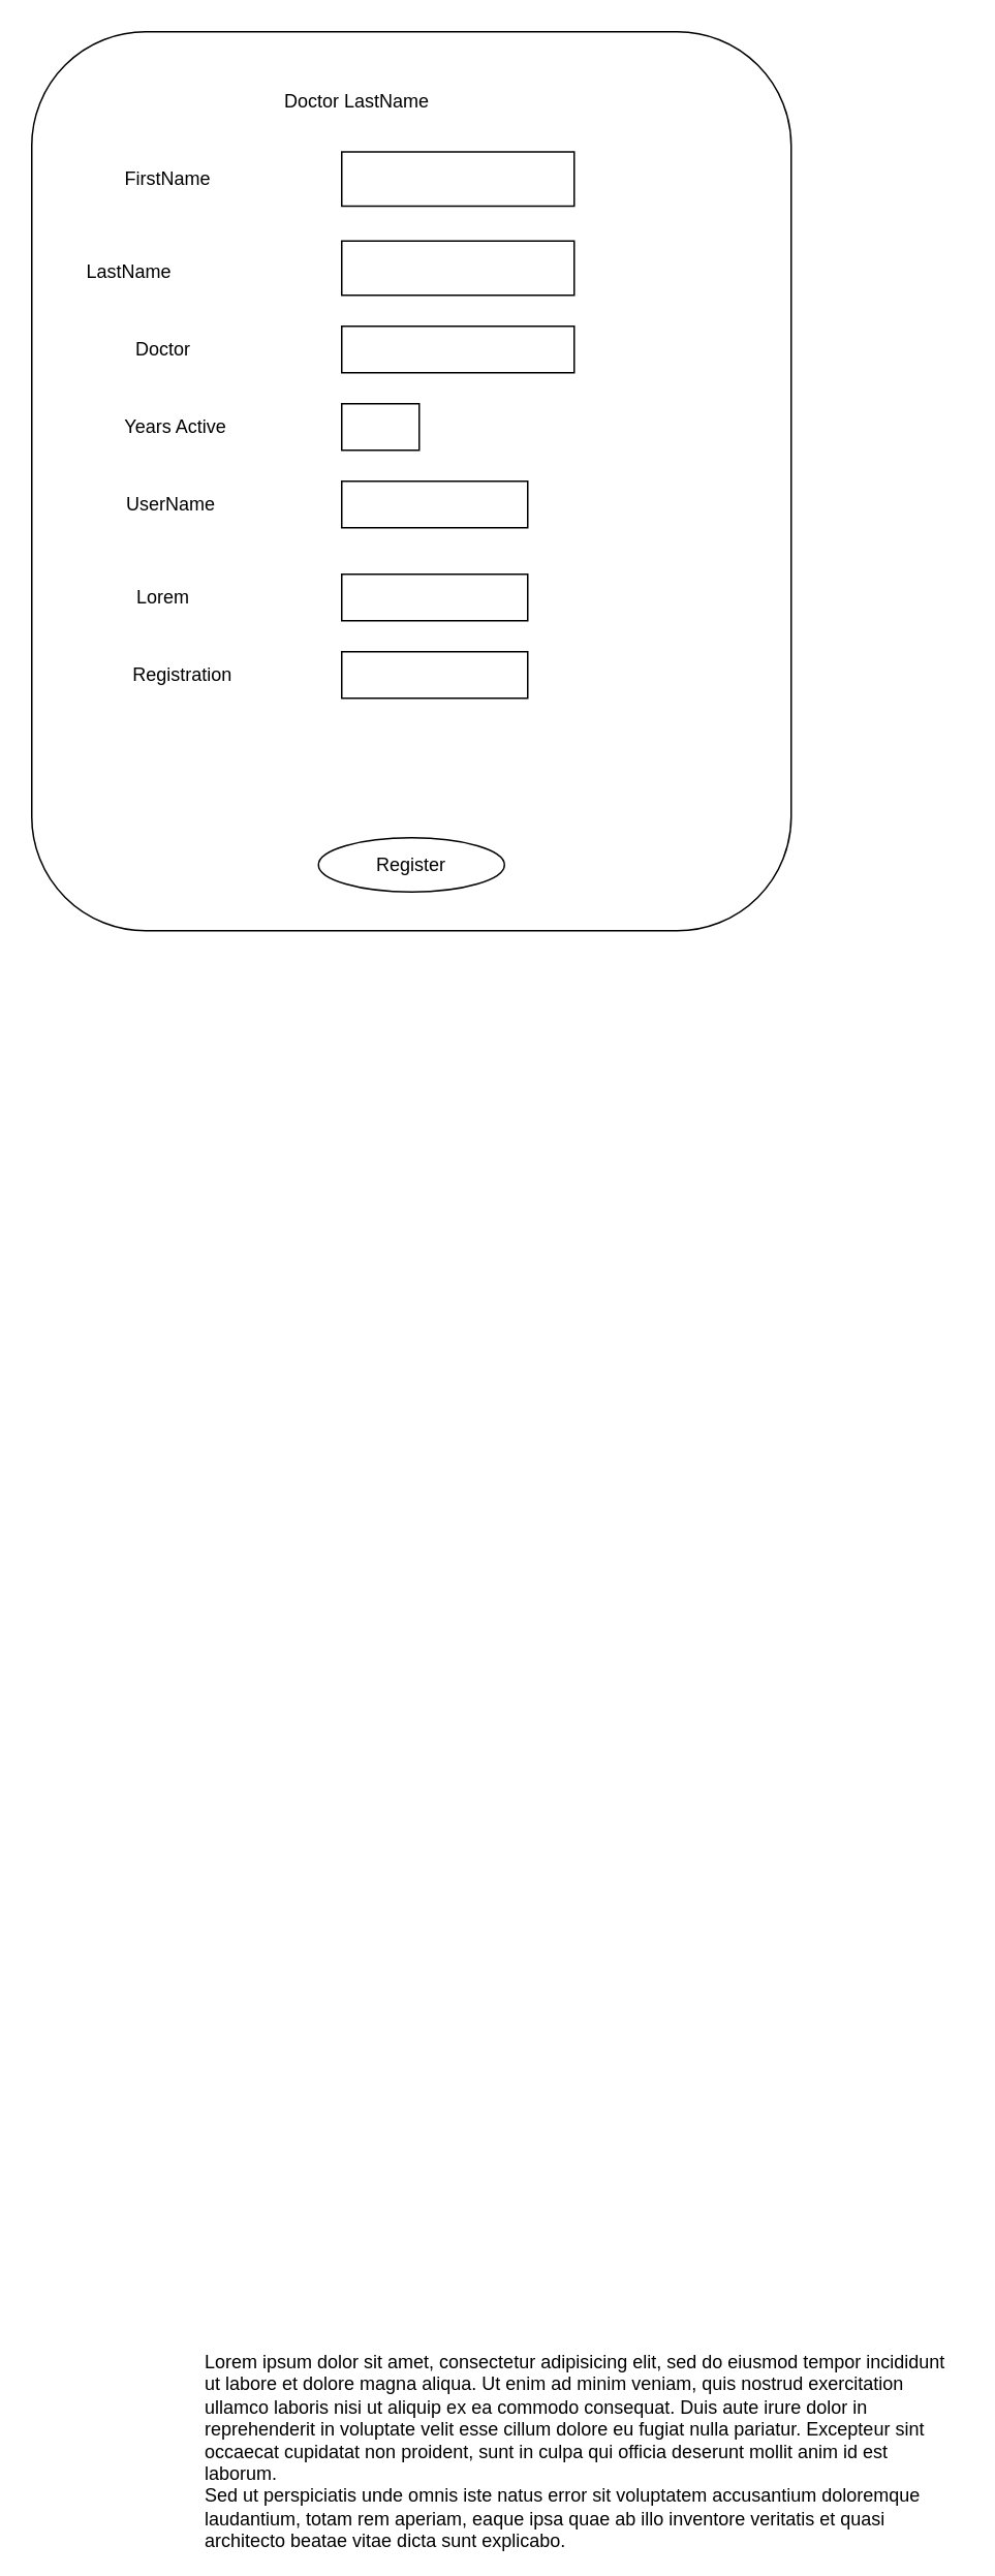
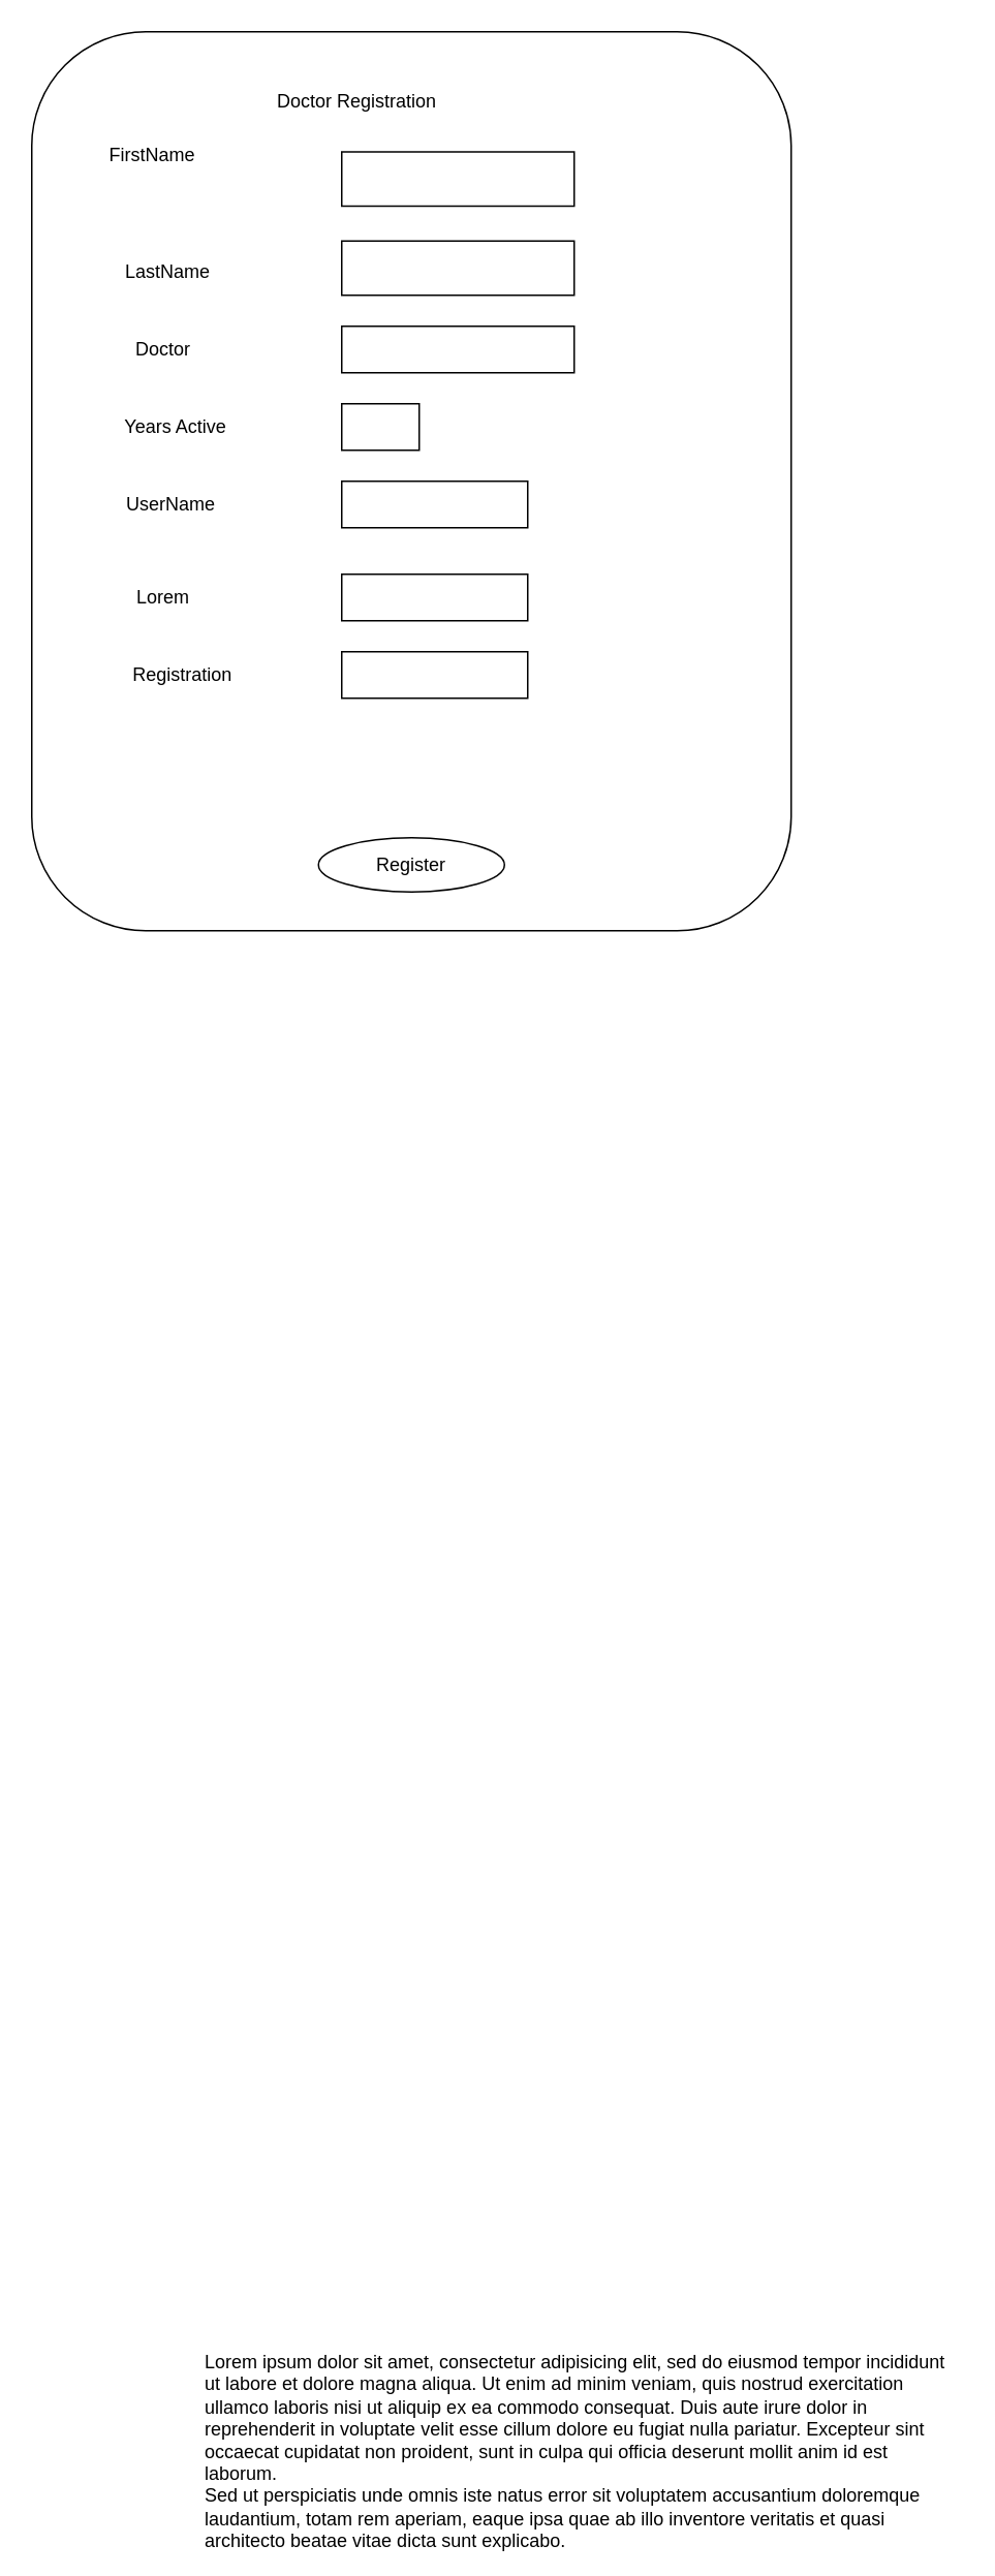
- <mxCell id="4" value="Doctor LastName" style="text;html=1;strokeColor=none;fillColor=none;align=center;verticalAlign=middle;whiteSpace=wrap;rounded=0;" parent="1" vertex="1"><mxGeometry x="165" y="30" width="130" height="70" as="geometry" /></mxCell>
+ <mxCell id="4" value="Doctor Registration" style="text;html=1;strokeColor=none;fillColor=none;align=center;verticalAlign=middle;whiteSpace=wrap;rounded=0;" parent="1" vertex="1"><mxGeometry x="165" y="30" width="130" height="70" as="geometry" /></mxCell>
- <mxCell id="5" value="FirstName" style="text;html=1;strokeColor=none;fillColor=none;align=center;verticalAlign=middle;whiteSpace=wrap;rounded=0;" parent="1" vertex="1"><mxGeometry x="48" y="100" width="120" height="30" as="geometry" /></mxCell>
+ <mxCell id="5" value="FirstName" style="text;html=1;strokeColor=none;fillColor=none;align=center;verticalAlign=middle;whiteSpace=wrap;rounded=0;" parent="1" vertex="1"><mxGeometry x="38" y="85" width="120" height="30" as="geometry" /></mxCell>
- <mxCell id="11" value="LastName" style="text;html=1;strokeColor=none;fillColor=none;align=center;verticalAlign=middle;whiteSpace=wrap;rounded=0;" parent="1" vertex="1"><mxGeometry x="23" y="160" width="120" height="30" as="geometry" /></mxCell>
+ <mxCell id="11" value="LastName" style="text;html=1;strokeColor=none;fillColor=none;align=center;verticalAlign=middle;whiteSpace=wrap;rounded=0;" parent="1" vertex="1"><mxGeometry x="48" y="160" width="120" height="30" as="geometry" /></mxCell>
